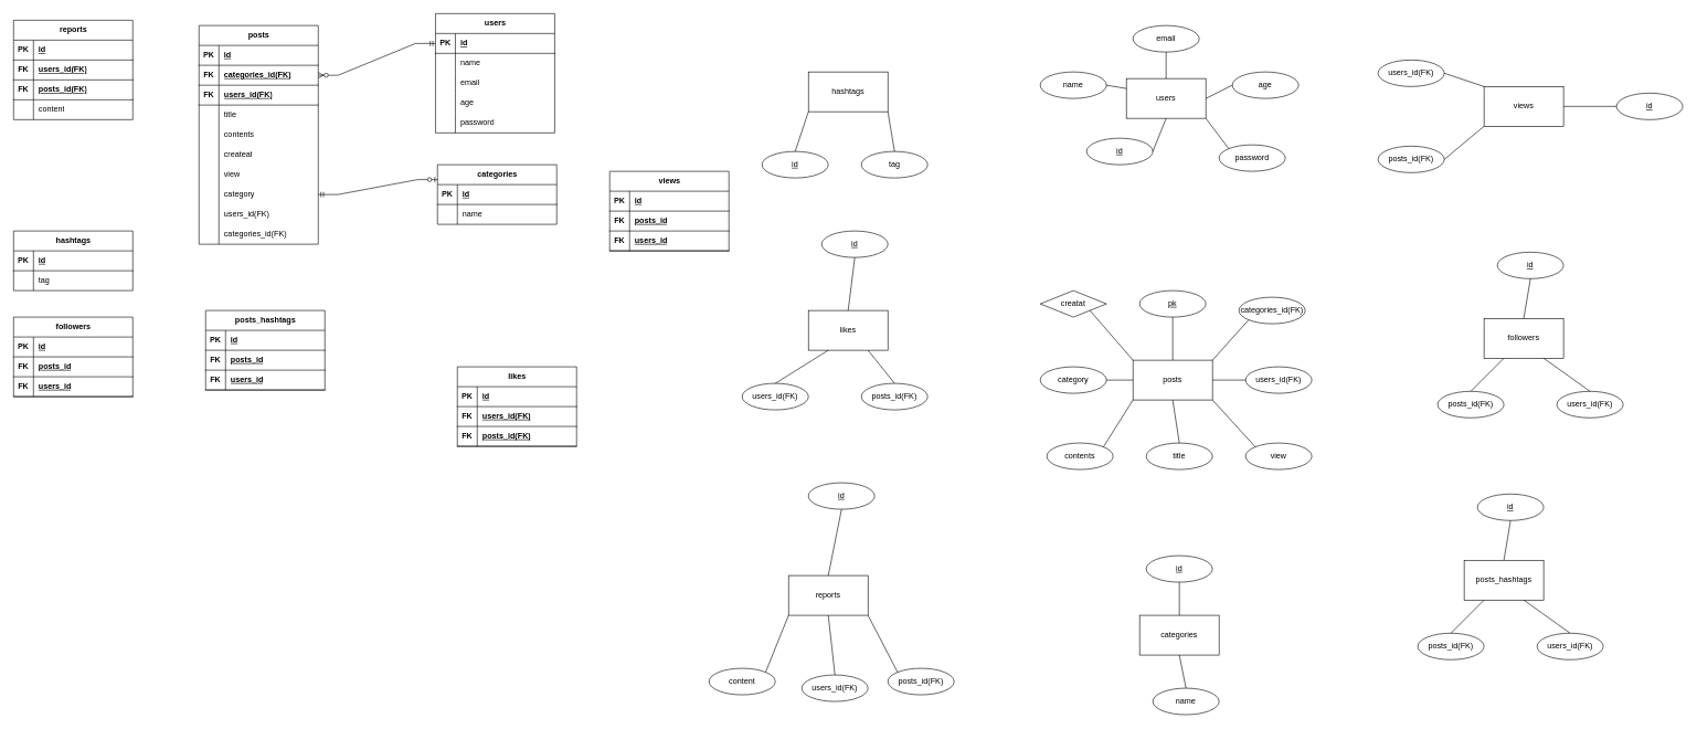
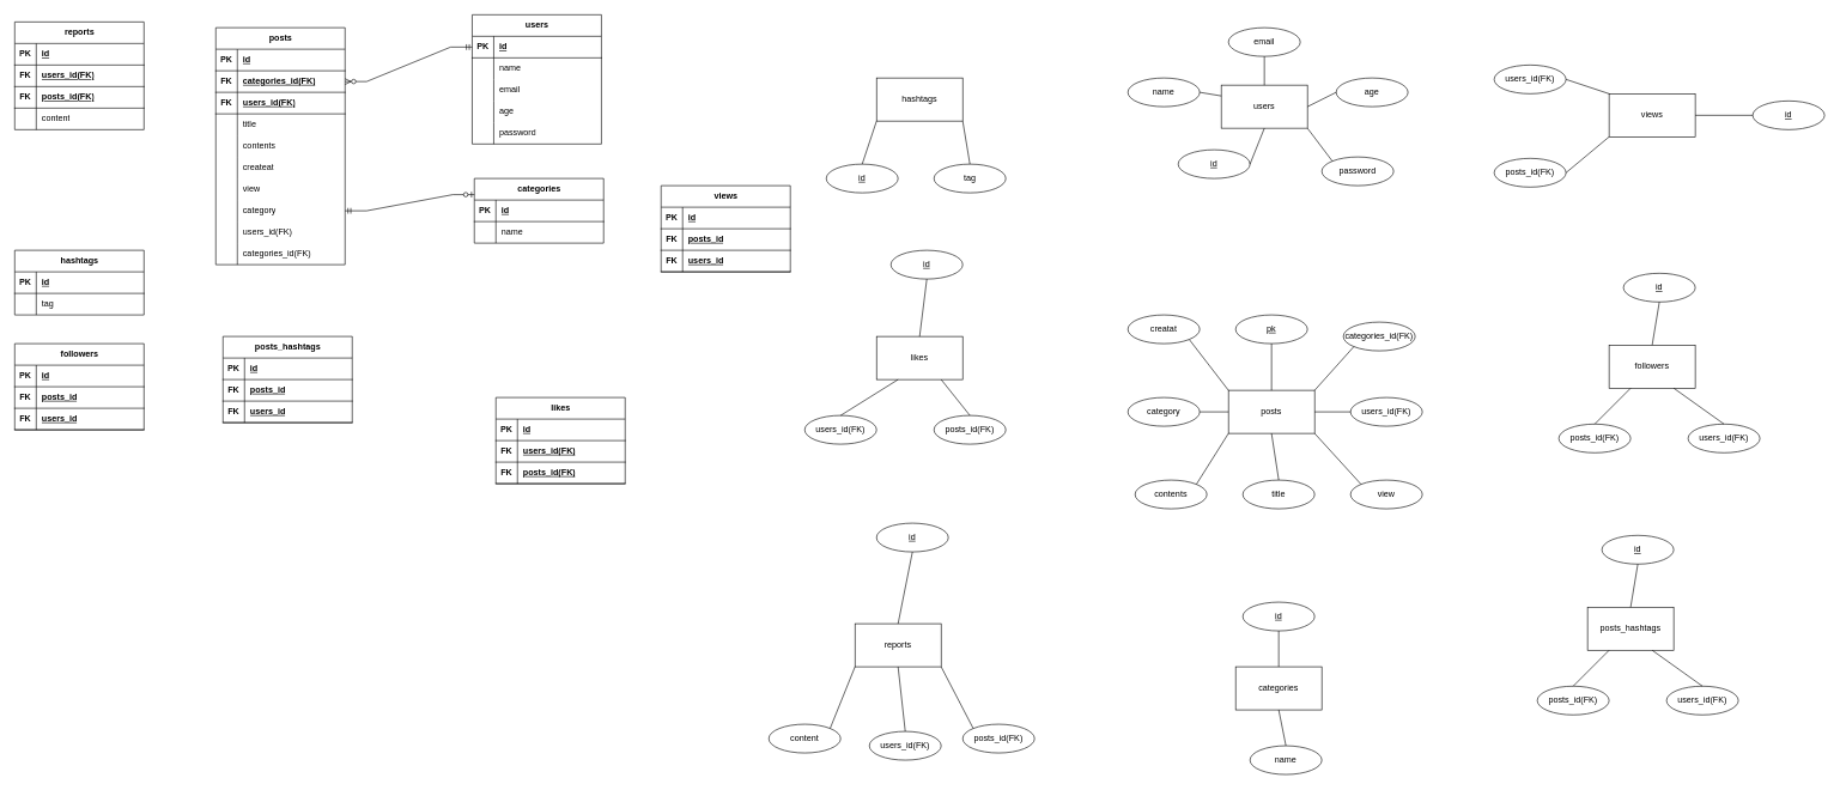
- <mxCell id="39" value="creatat" style="rhombus;whiteSpace=wrap;html=1;align=center;" parent="1" vertex="1"><mxGeometry x="1570" y="438" width="100" height="40" as="geometry" /></mxCell>
+ <mxCell id="39" value="creatat" style="ellipse;whiteSpace=wrap;html=1;align=center;" parent="1" vertex="1"><mxGeometry x="1570" y="438" width="100" height="40" as="geometry" /></mxCell>
